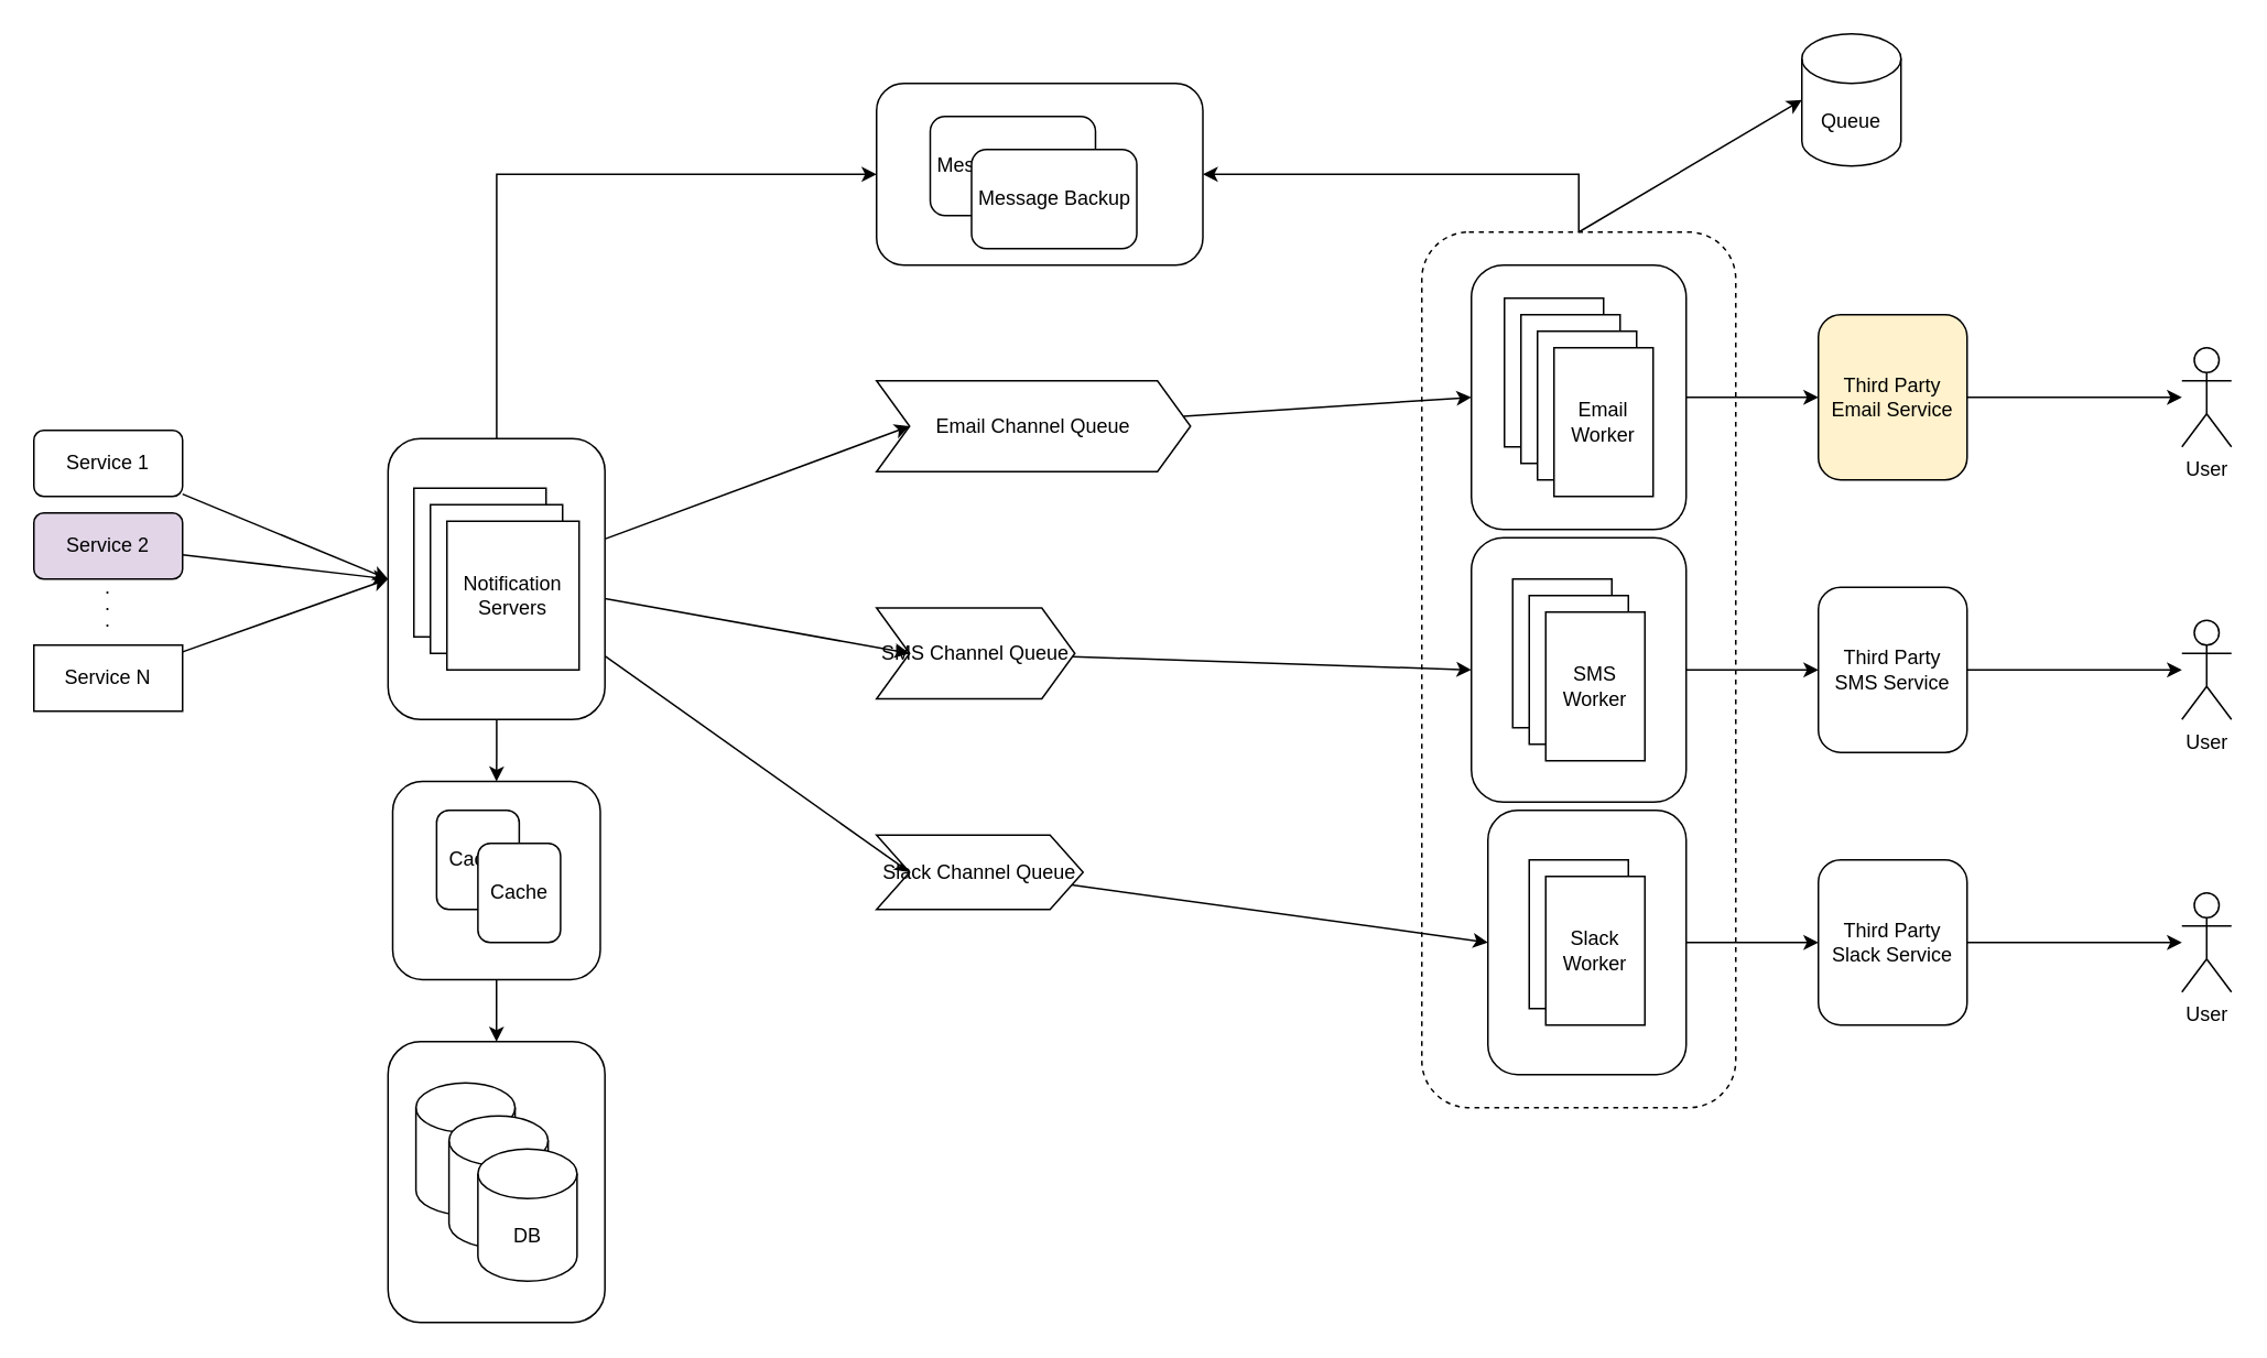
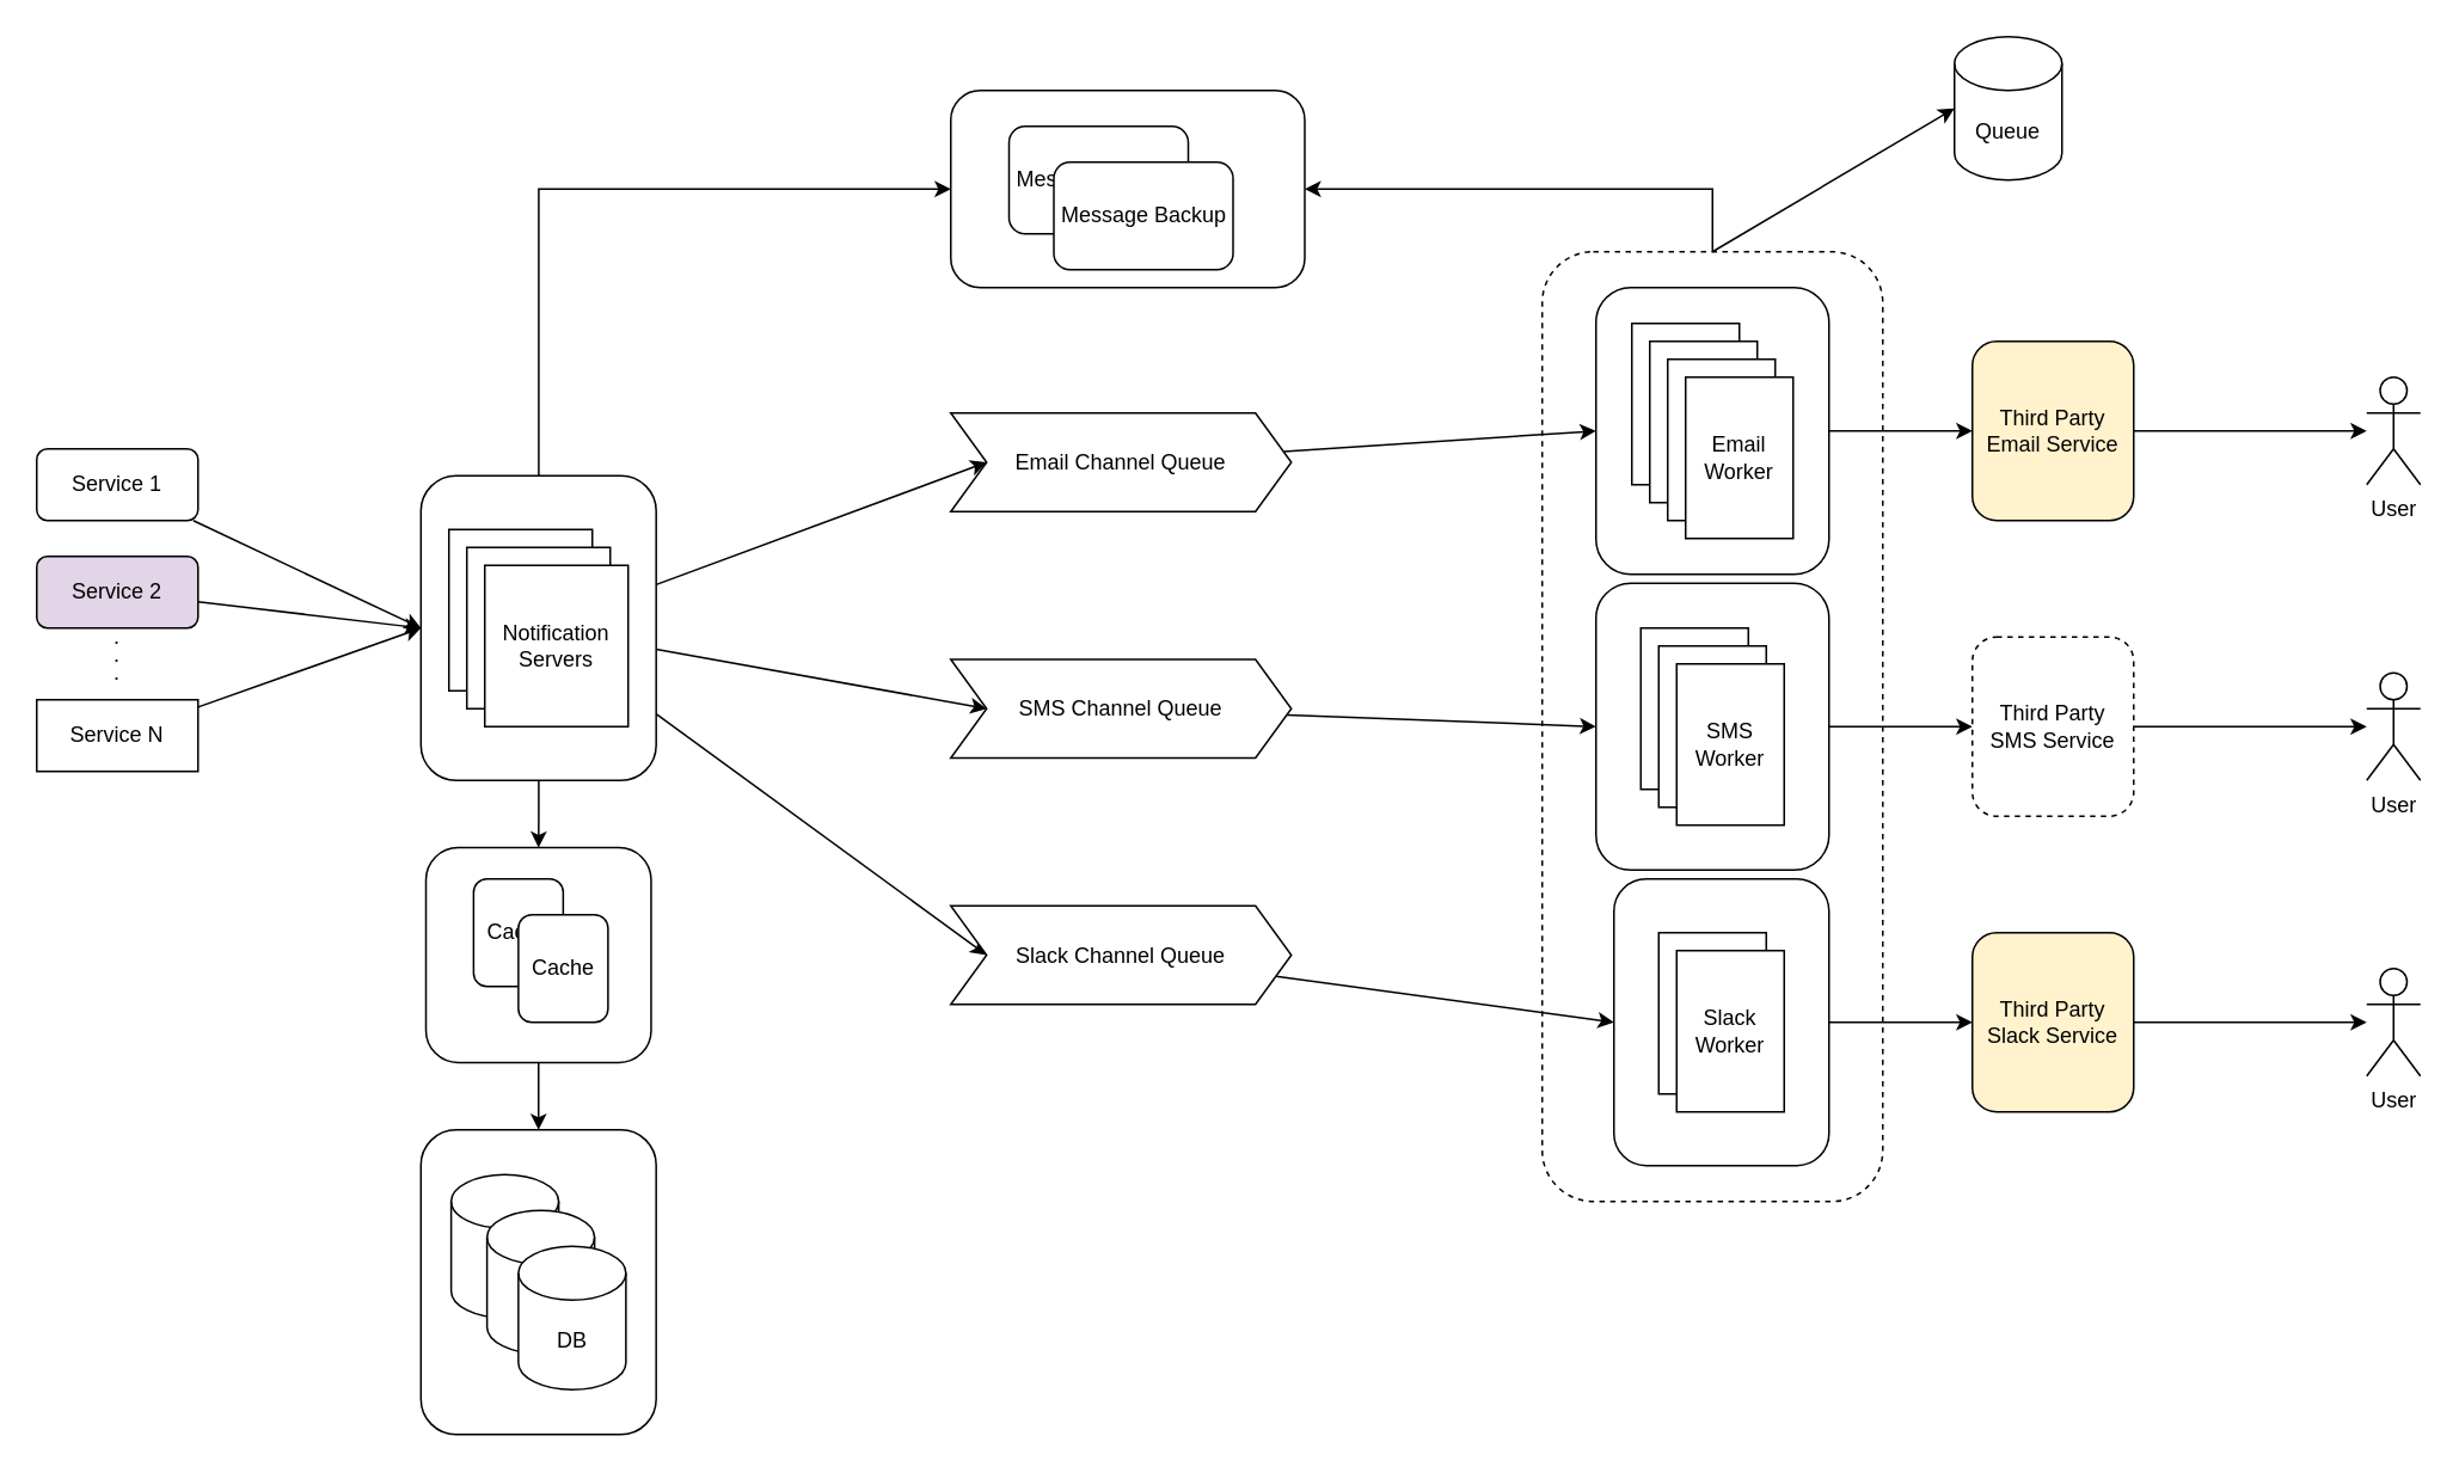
- <mxCell id="20" value="Service 1" style="rounded=1;whiteSpace=wrap;html=1;" vertex="1" parent="1"><mxGeometry x="20" y="260" width="90" height="40" as="geometry" /></mxCell>
+ <mxCell id="20" value="Service 1" style="rounded=1;whiteSpace=wrap;html=1;" vertex="1" parent="1"><mxGeometry x="20" y="250" width="90" height="40" as="geometry" /></mxCell>
- <mxCell id="39" value="SMS Channel Queue" style="shape=step;perimeter=stepPerimeter;whiteSpace=wrap;html=1;fixedSize=1;" vertex="1" parent="1"><mxGeometry x="530" y="367.5" width="120" height="55" as="geometry" /></mxCell>
+ <mxCell id="39" value="SMS Channel Queue" style="shape=step;perimeter=stepPerimeter;whiteSpace=wrap;html=1;fixedSize=1;" vertex="1" parent="1"><mxGeometry x="530" y="367.5" width="190" height="55" as="geometry" /></mxCell>
- <mxCell id="56" value="Third Party SMS Service" style="rounded=1;whiteSpace=wrap;html=1;" vertex="1" parent="1"><mxGeometry x="1100" y="355" width="90" height="100" as="geometry" /></mxCell>
+ <mxCell id="56" value="Third Party SMS Service" style="rounded=1;whiteSpace=wrap;html=1;dashed=1;" vertex="1" parent="1"><mxGeometry x="1100" y="355" width="90" height="100" as="geometry" /></mxCell>
- <mxCell id="41" value="Slack Channel Queue" style="shape=step;perimeter=stepPerimeter;whiteSpace=wrap;html=1;fixedSize=1;" vertex="1" parent="1"><mxGeometry x="530" y="505" width="125" height="45" as="geometry" /></mxCell>
+ <mxCell id="41" value="Slack Channel Queue" style="shape=step;perimeter=stepPerimeter;whiteSpace=wrap;html=1;fixedSize=1;" vertex="1" parent="1"><mxGeometry x="530" y="505" width="190" height="55" as="geometry" /></mxCell>
- <mxCell id="58" value="Third Party Slack Service" style="rounded=1;whiteSpace=wrap;html=1;" vertex="1" parent="1"><mxGeometry x="1100" y="520" width="90" height="100" as="geometry" /></mxCell>
+ <mxCell id="58" value="Third Party Slack Service" style="rounded=1;whiteSpace=wrap;html=1;fillColor=#fff2cc;" vertex="1" parent="1"><mxGeometry x="1100" y="520" width="90" height="100" as="geometry" /></mxCell>
